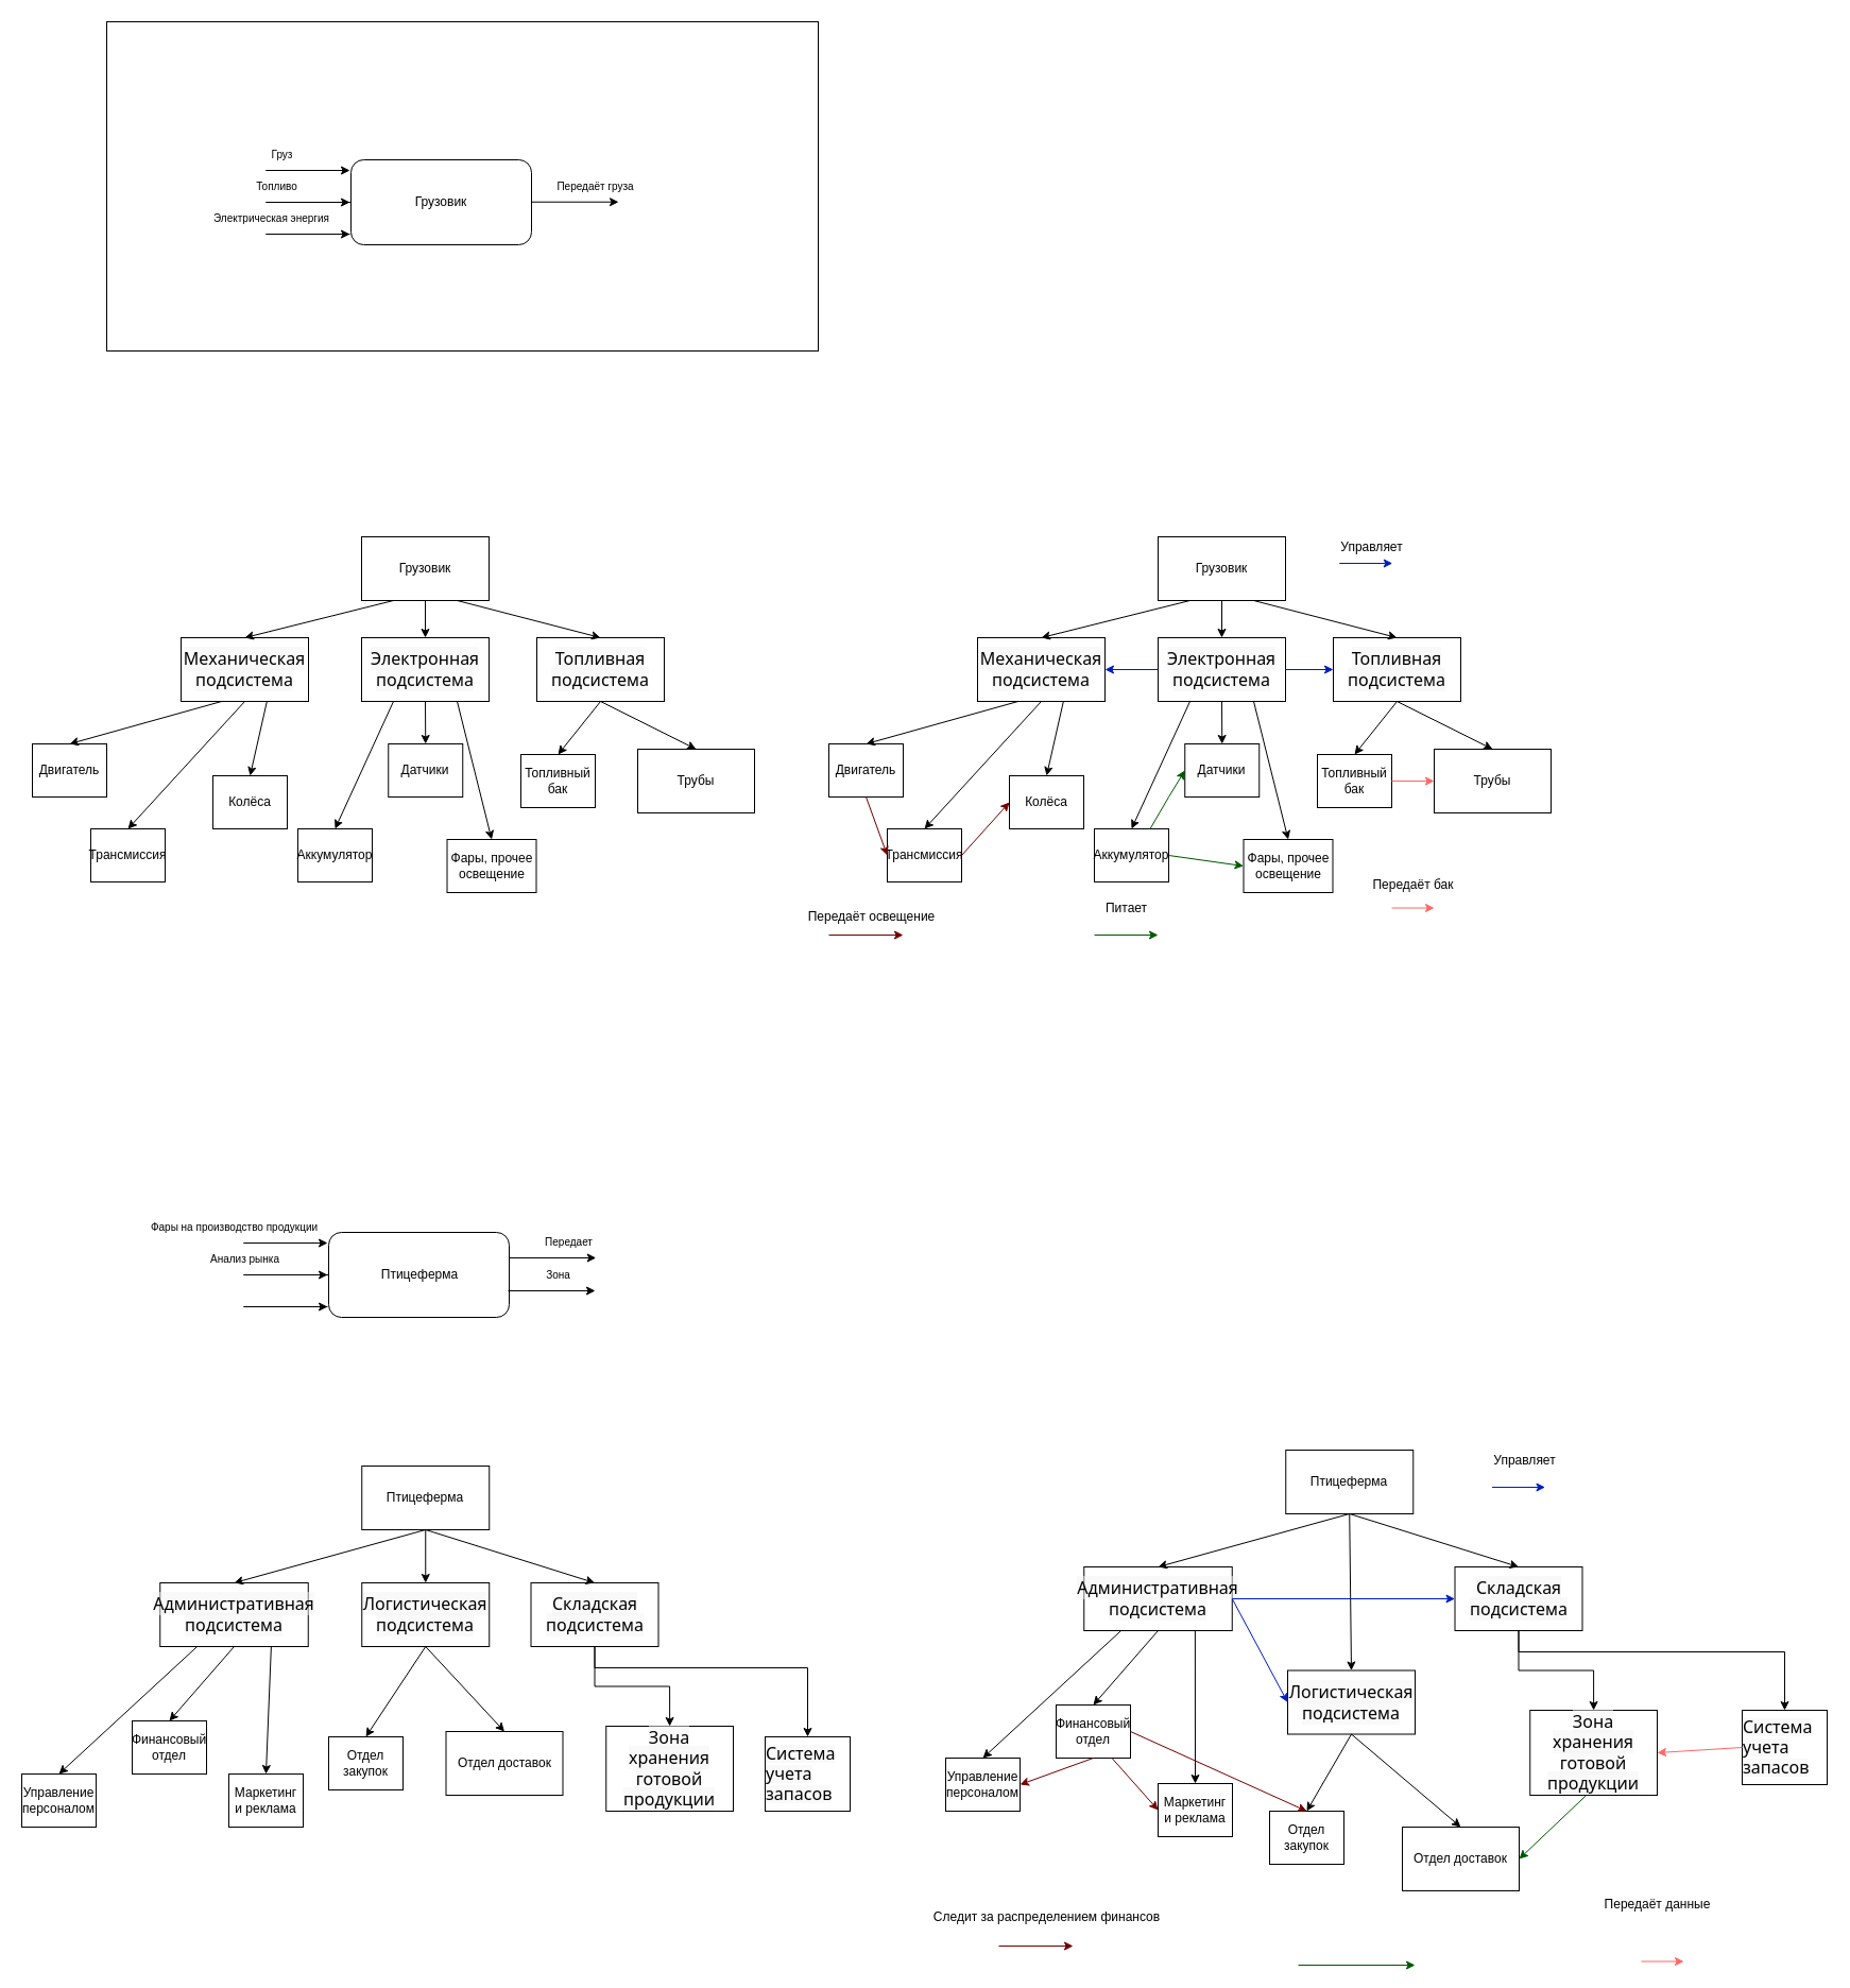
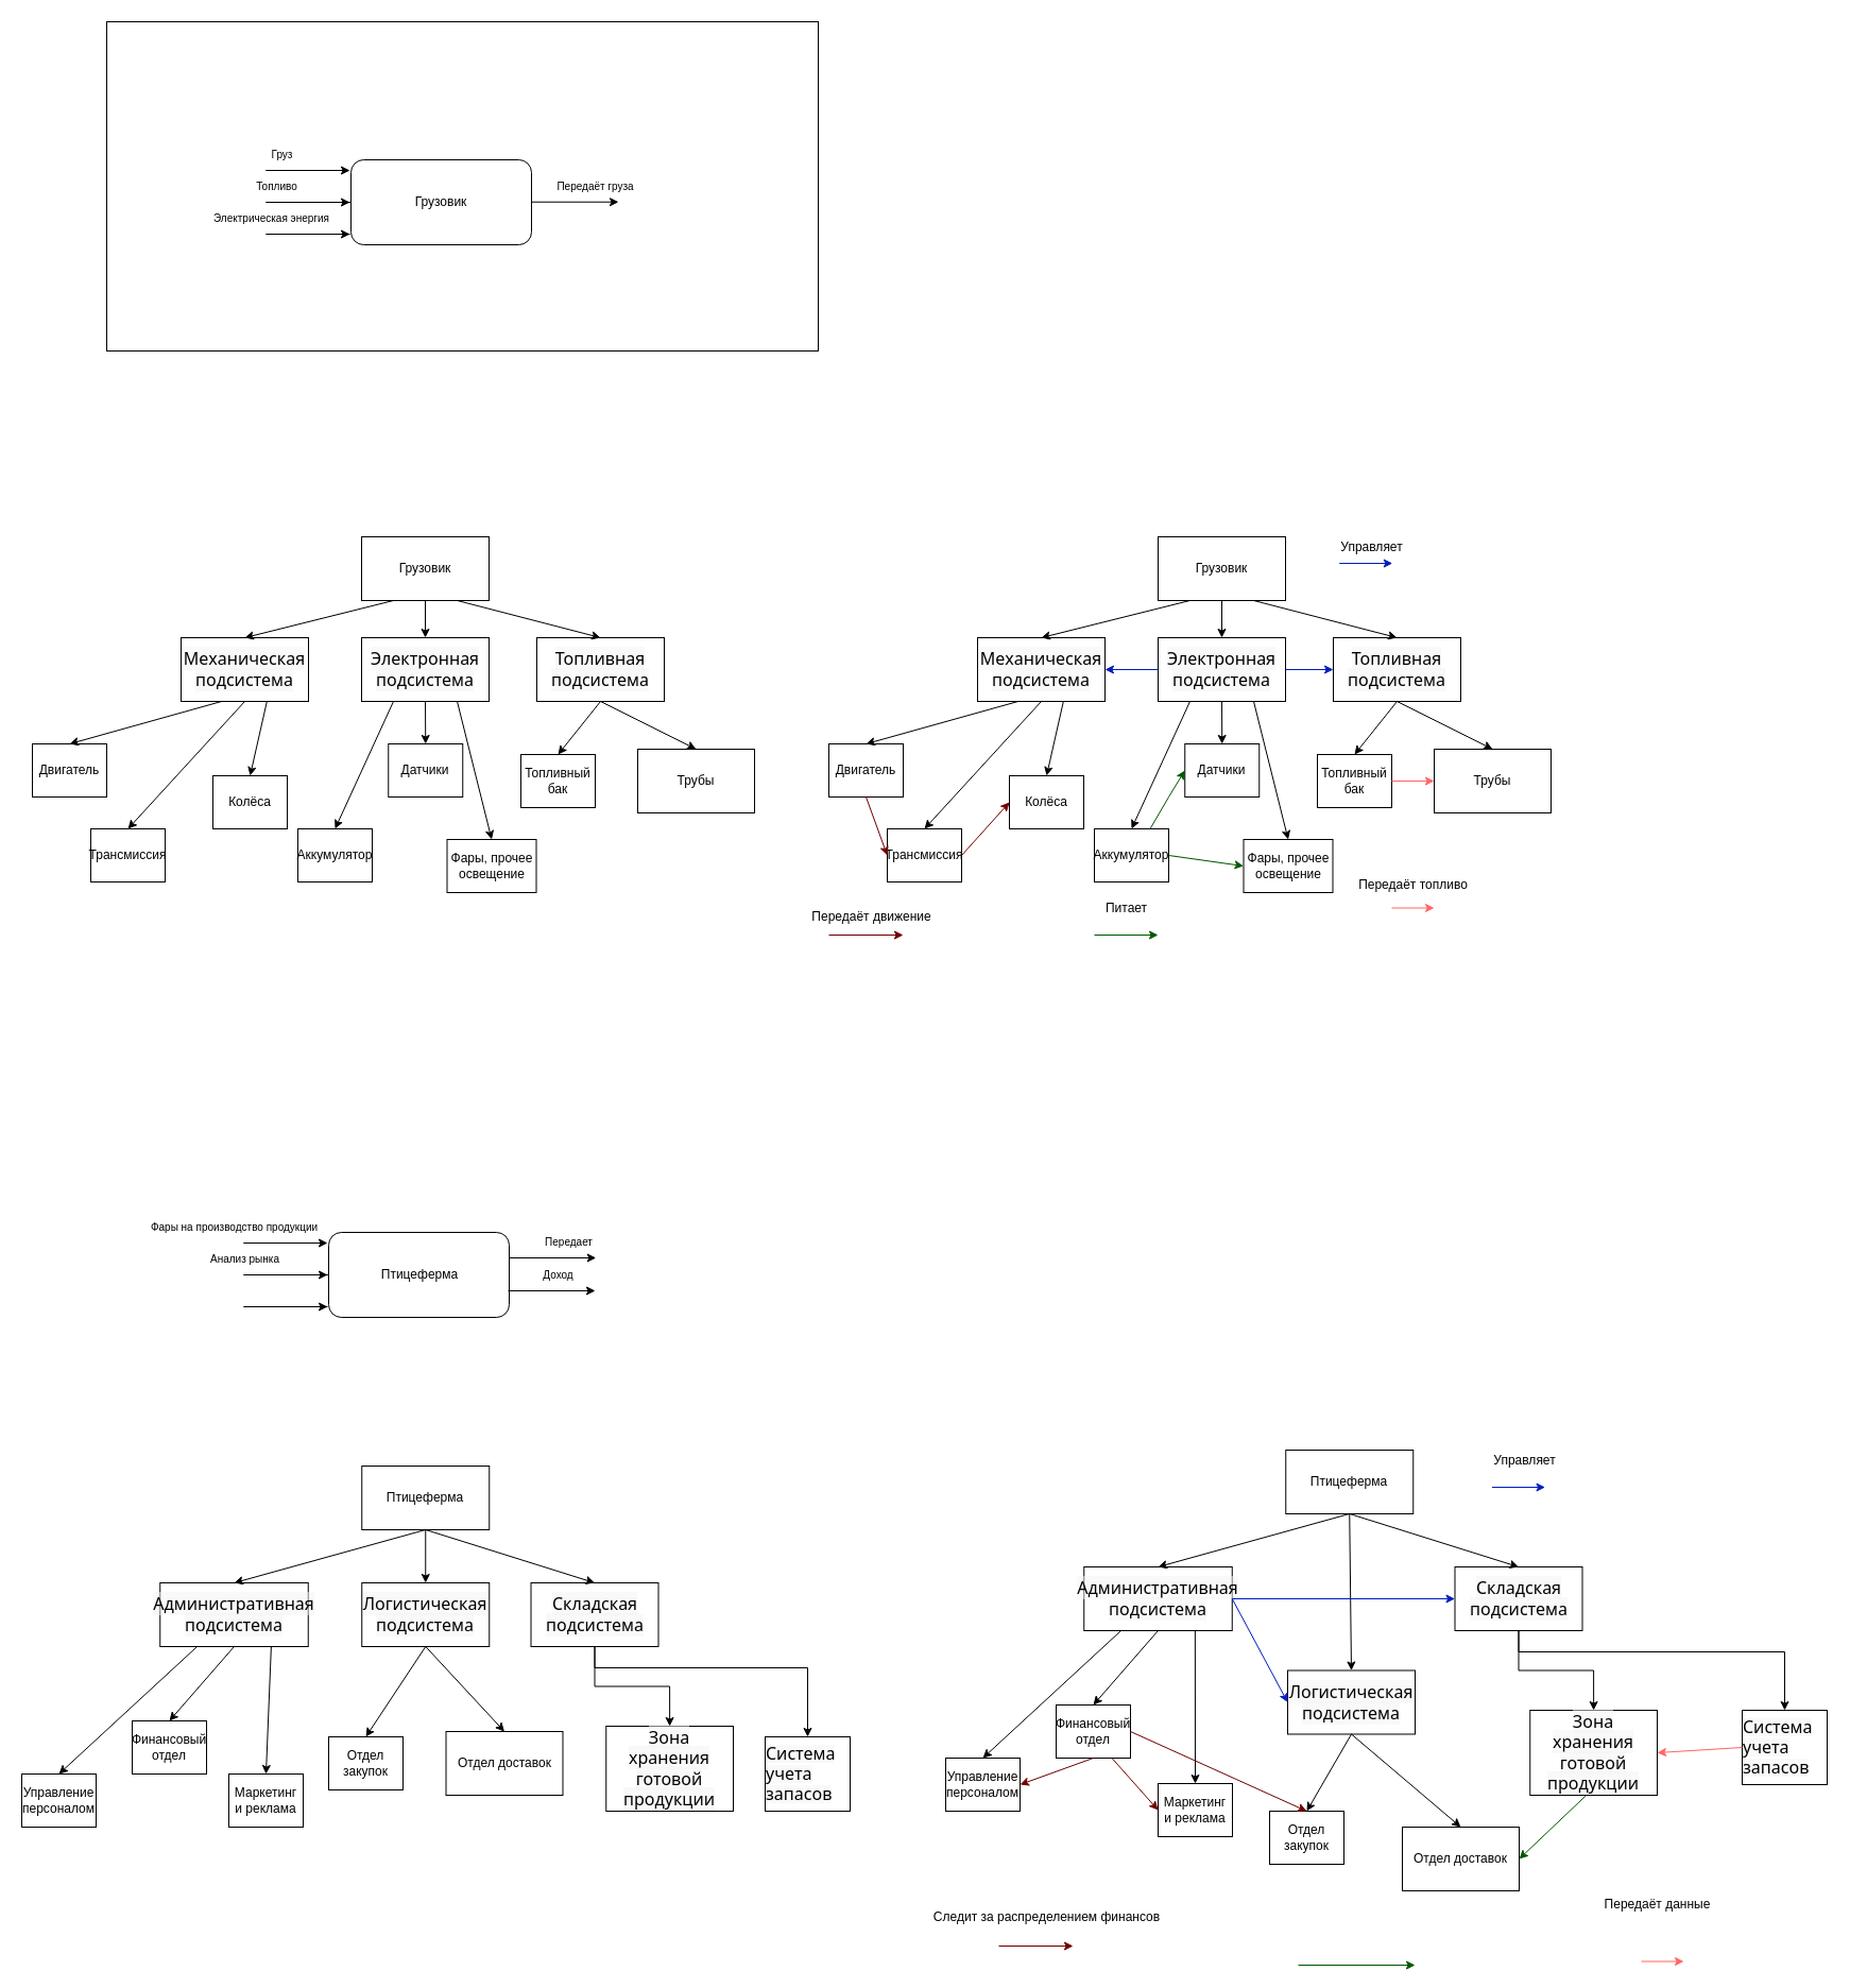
- <mxCell id="105" value="Передаёт бак" style="text;html=1;align=center;verticalAlign=middle;resizable=0;points=[];autosize=1;strokeColor=none;fillColor=none;" vertex="1" parent="1"><mxGeometry x="1265" y="818" width="130" height="30" as="geometry" /></mxCell>
+ <mxCell id="105" value="Передаёт топливо" style="text;html=1;align=center;verticalAlign=middle;resizable=0;points=[];autosize=1;strokeColor=none;fillColor=none;" vertex="1" parent="1"><mxGeometry x="1265" y="818" width="130" height="30" as="geometry" /></mxCell>
- <mxCell id="98" value="Передаёт освещение" style="text;html=1;align=center;verticalAlign=middle;resizable=0;points=[];autosize=1;strokeColor=none;fillColor=none;" vertex="1" parent="1"><mxGeometry x="750" y="848" width="140" height="30" as="geometry" /></mxCell>
+ <mxCell id="98" value="Передаёт движение" style="text;html=1;align=center;verticalAlign=middle;resizable=0;points=[];autosize=1;strokeColor=none;fillColor=none;" vertex="1" parent="1"><mxGeometry x="750" y="848" width="140" height="30" as="geometry" /></mxCell>
- <mxCell id="66" value="&lt;font size=&quot;1&quot;&gt;Зона&lt;/font&gt;" style="text;html=1;align=center;verticalAlign=middle;resizable=0;points=[];autosize=1;strokeColor=none;fillColor=none;" parent="1" vertex="1"><mxGeometry x="499.5" y="1185" width="50" height="30" as="geometry" /></mxCell>
+ <mxCell id="66" value="&lt;font size=&quot;1&quot;&gt;Доход&lt;/font&gt;" style="text;html=1;align=center;verticalAlign=middle;resizable=0;points=[];autosize=1;strokeColor=none;fillColor=none;" parent="1" vertex="1"><mxGeometry x="499.5" y="1185" width="50" height="30" as="geometry" /></mxCell>
